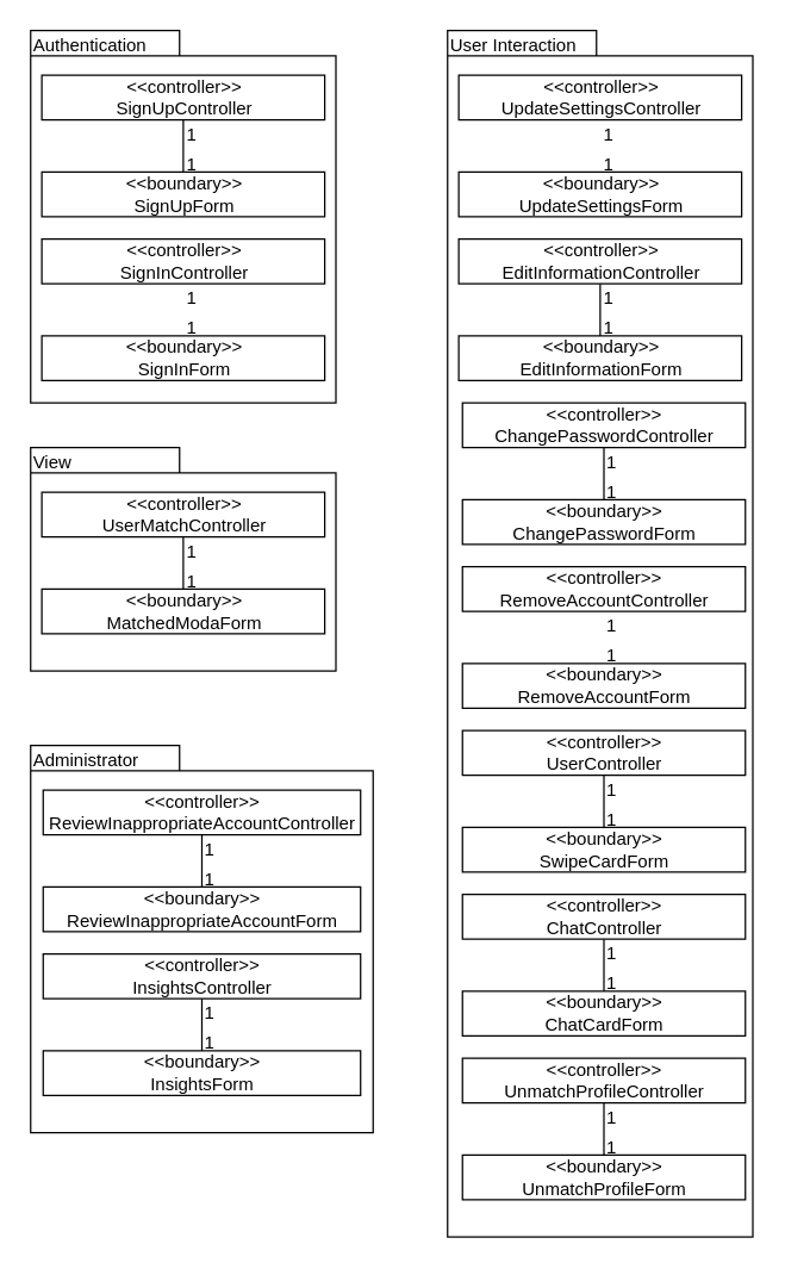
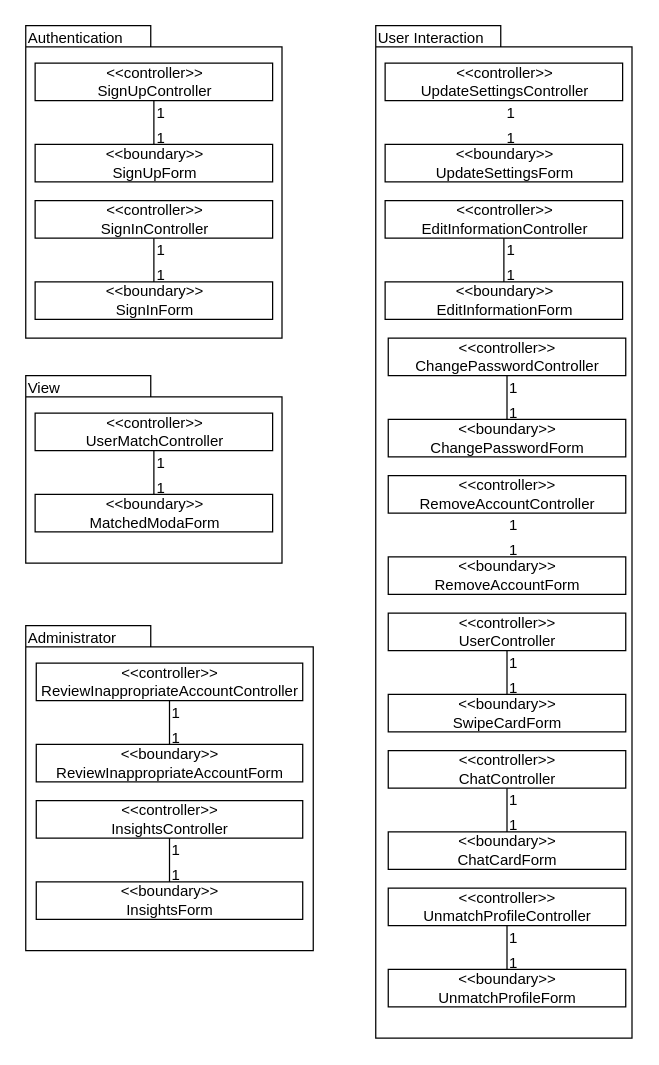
+ <mxCell id="16" value="" style="endArrow=none;html=1;exitX=0.5;exitY=0;exitDx=0;exitDy=0;entryX=0.5;entryY=1;entryDx=0;entryDy=0;" edge="1" parent="11" source="13" target="12"><mxGeometry width="50" height="50" relative="1" as="geometry"><mxPoint x="90" y="120" as="sourcePoint" /><mxPoint x="140" y="70" as="targetPoint" /></mxGeometry></mxCell>
